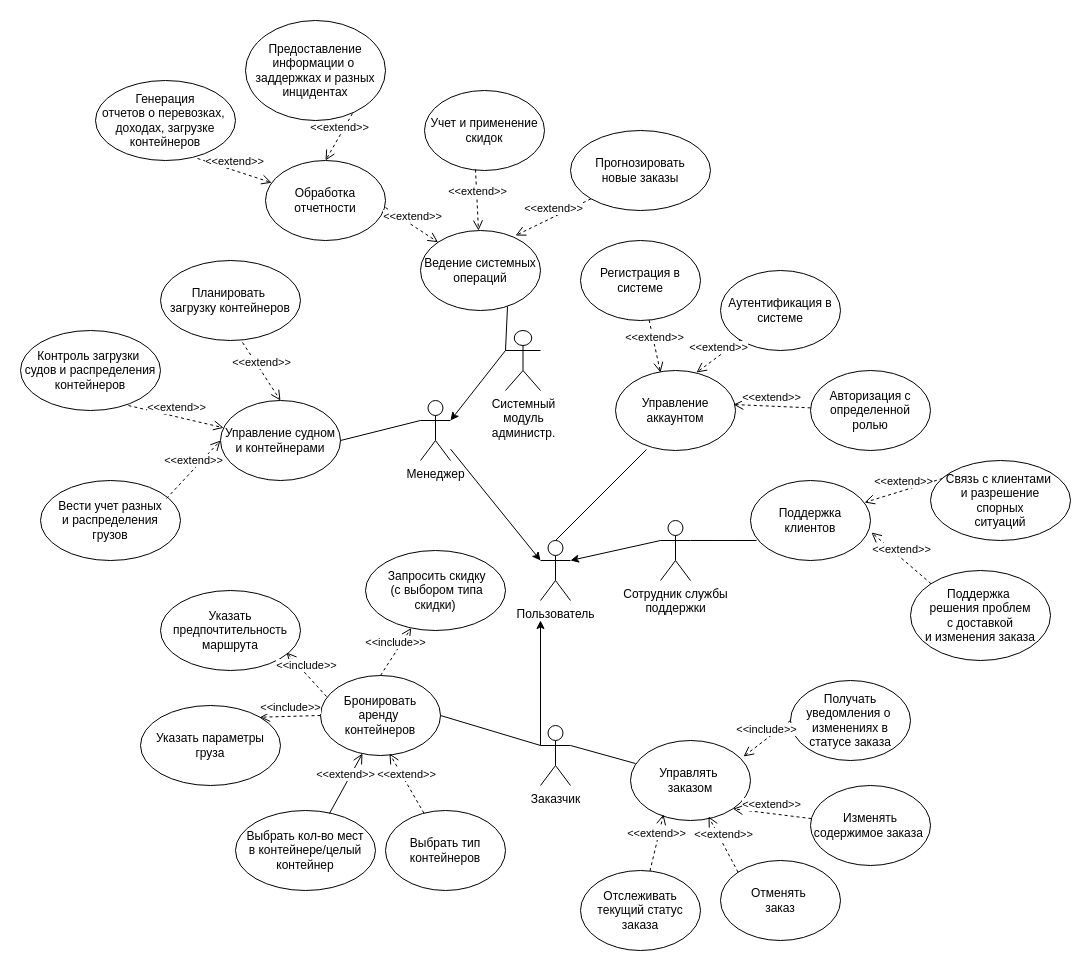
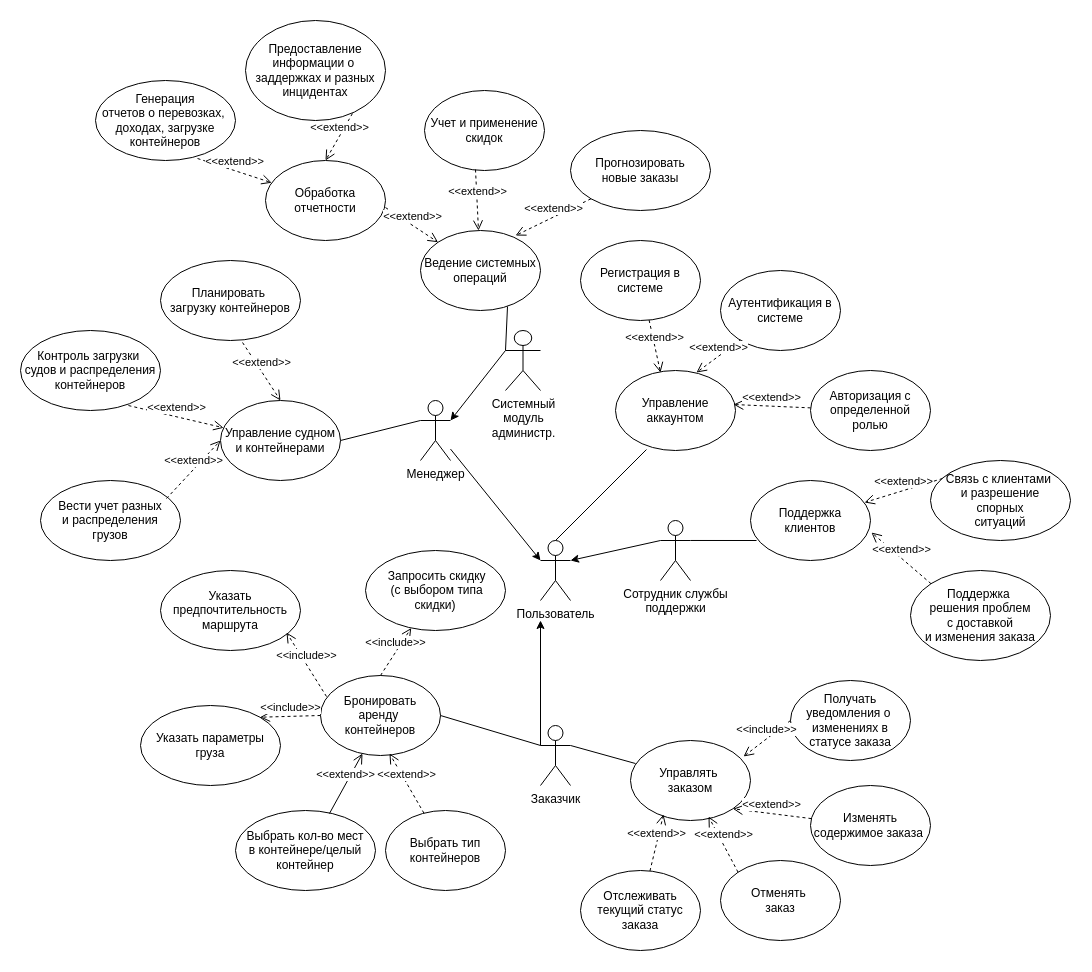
- <mxCell id="22" value="Указать предпочтительность&lt;div&gt;маршрута&lt;/div&gt;" style="ellipse;whiteSpace=wrap;html=1;" vertex="1" parent="1"><mxGeometry x="160" y="590" width="140" height="80" as="geometry" /></mxCell>
+ <mxCell id="22" value="Указать предпочтительность&lt;div&gt;маршрута&lt;/div&gt;" style="ellipse;whiteSpace=wrap;html=1;" vertex="1" parent="1"><mxGeometry x="160" y="570" width="140" height="80" as="geometry" /></mxCell>
